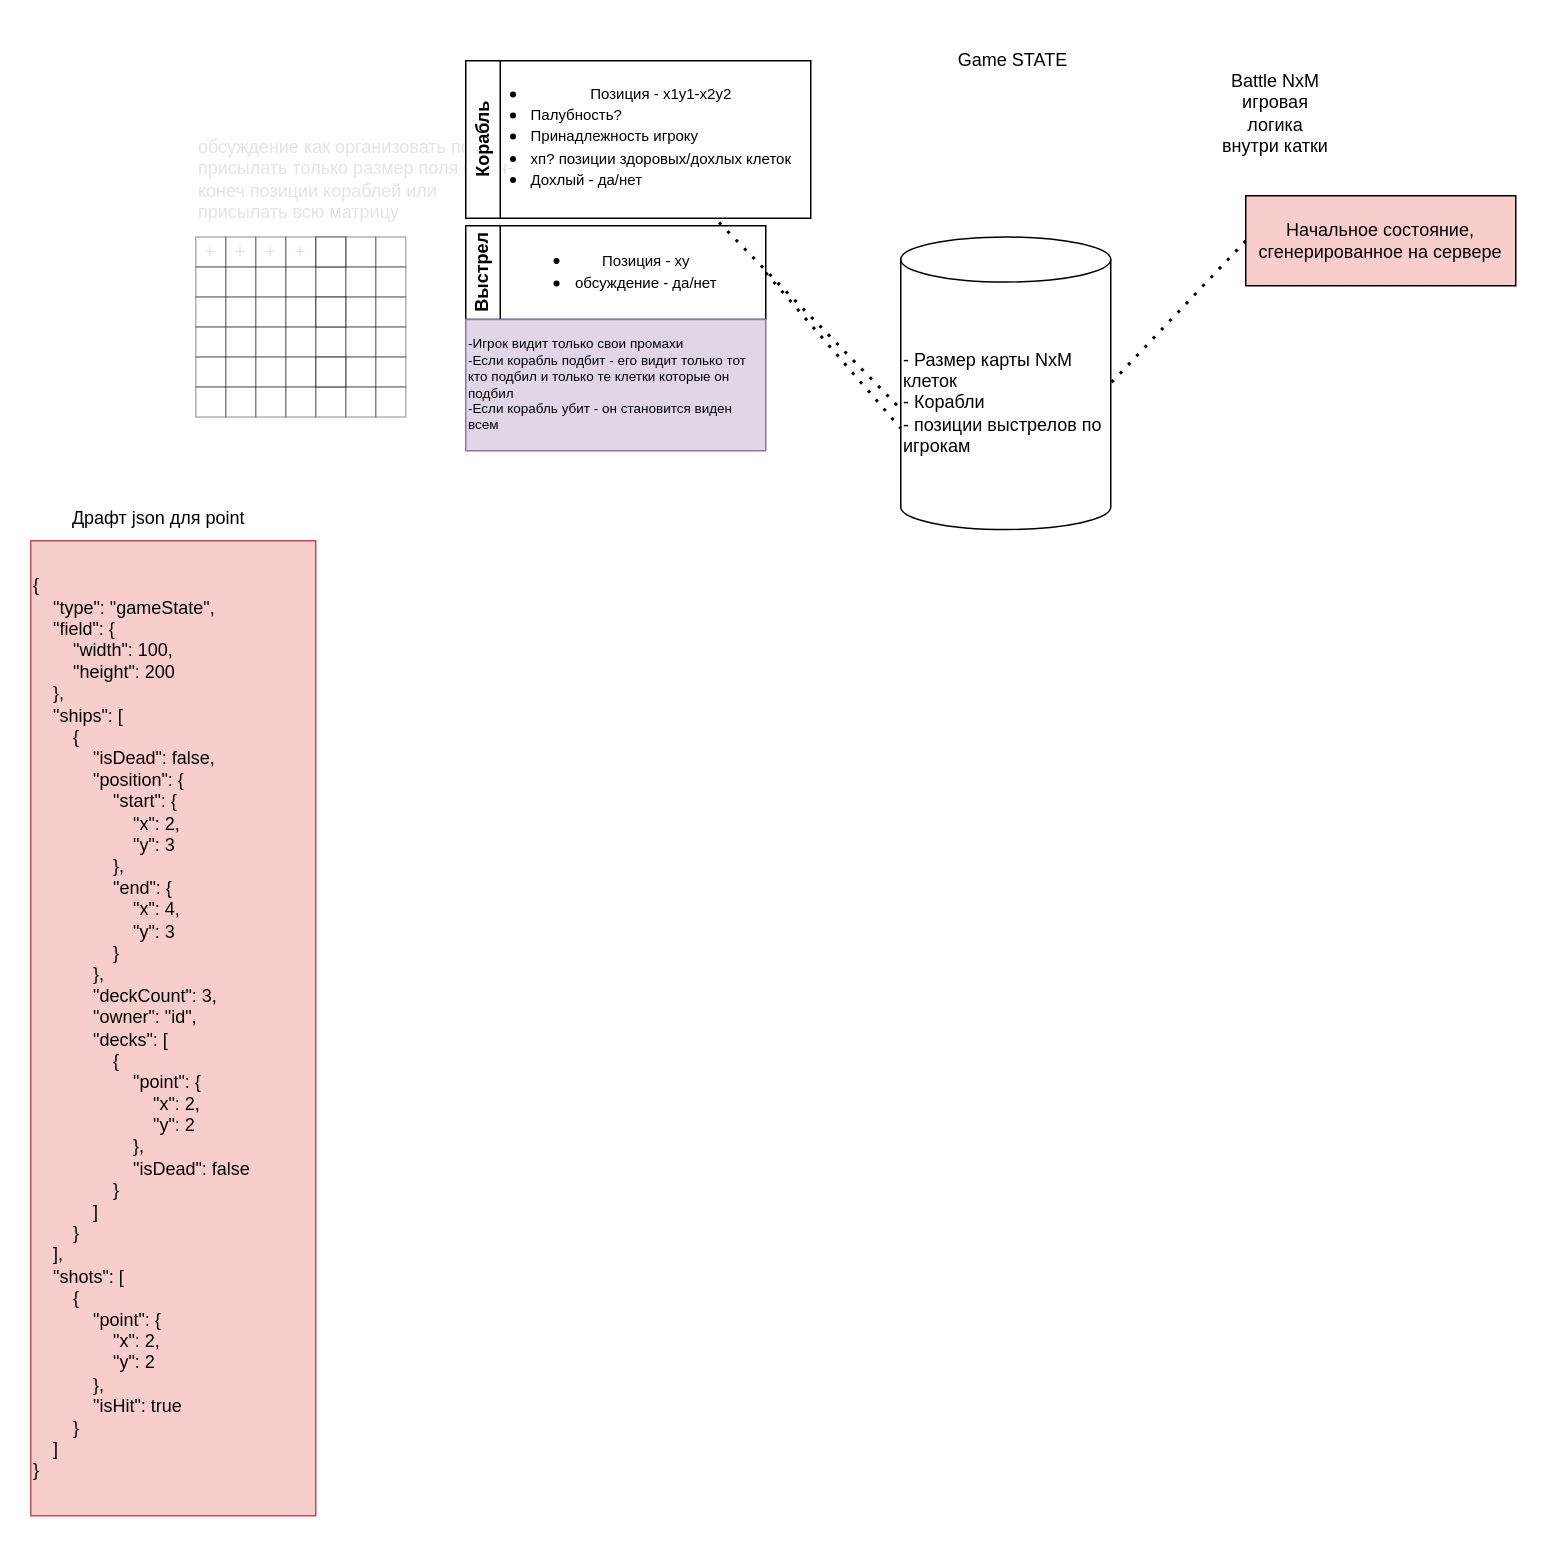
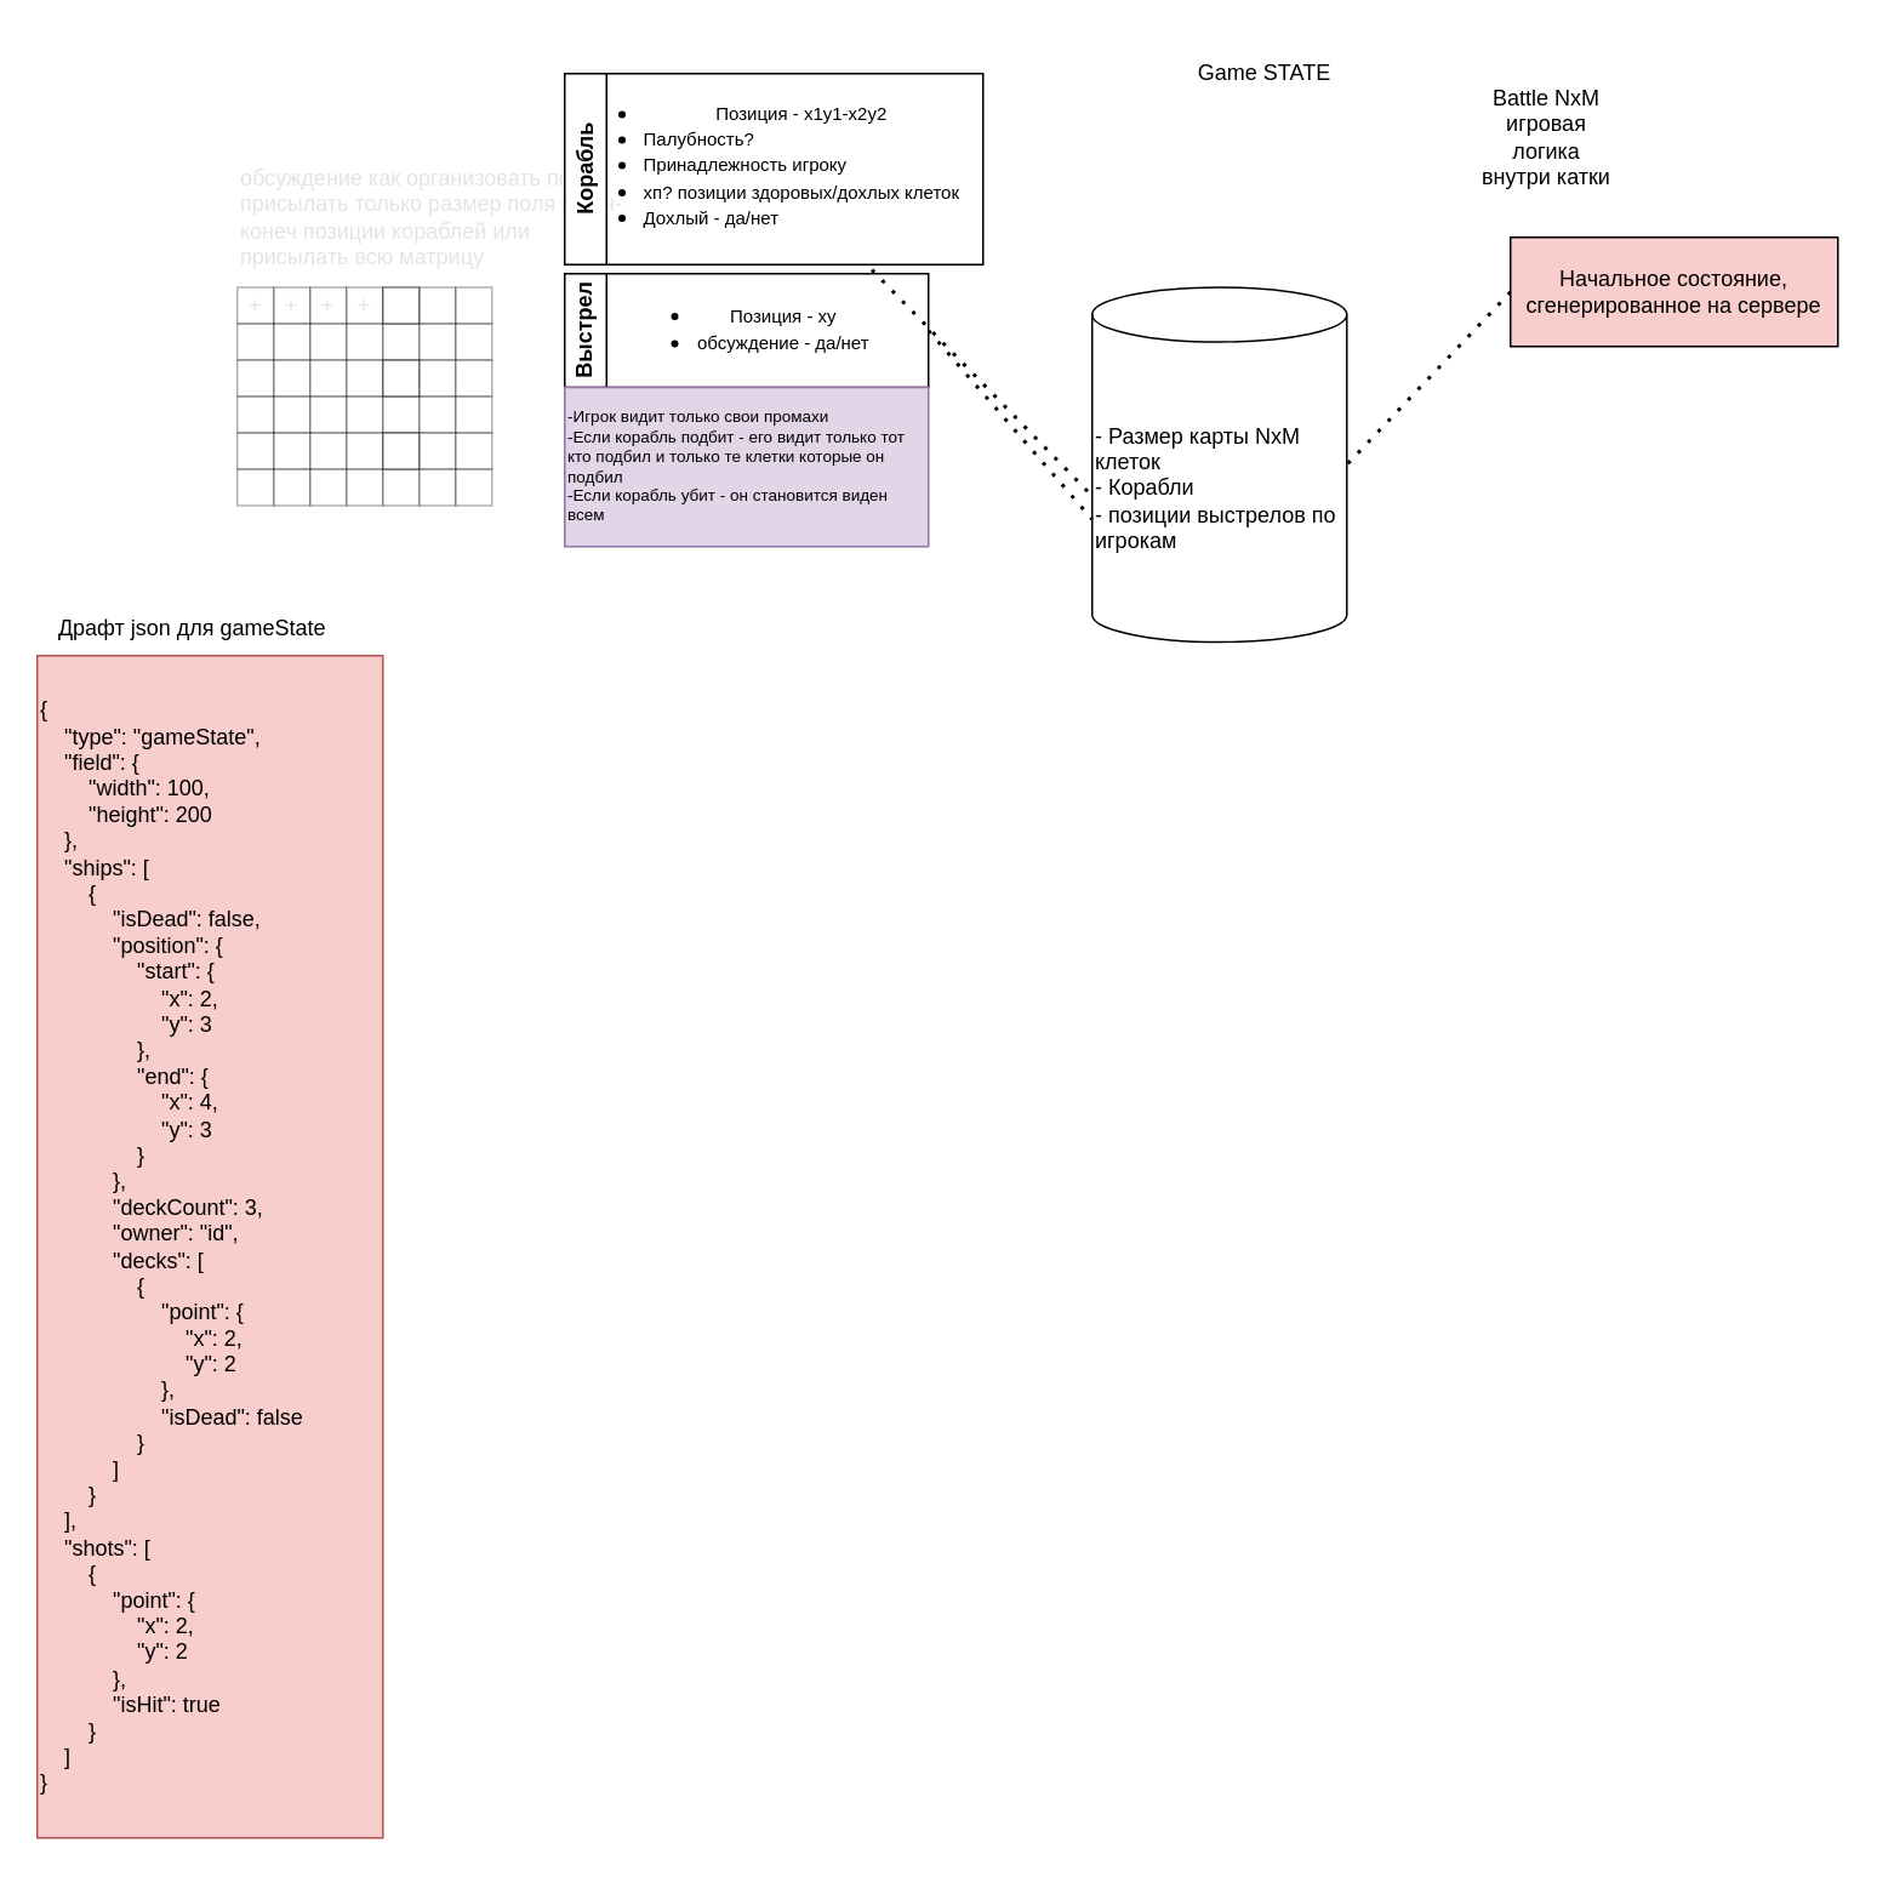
- <mxCell id="52" value="Game STATE" style="text;html=1;align=center;verticalAlign=middle;whiteSpace=wrap;rounded=0;" vertex="1" parent="1"><mxGeometry x="610" y="20" width="130" height="40" as="geometry" /></mxCell>
+ <mxCell id="52" value="Game STATE" style="text;html=1;align=center;verticalAlign=middle;whiteSpace=wrap;rounded=0;" vertex="1" parent="1"><mxGeometry x="630" y="20" width="130" height="40" as="geometry" /></mxCell>
- <mxCell id="61" value="Драфт json для point" style="text;html=1;align=center;verticalAlign=middle;resizable=0;points=[];autosize=1;strokeColor=none;fillColor=none;" vertex="1" parent="1"><mxGeometry x="20" y="330" width="170" height="30" as="geometry" /></mxCell>
+ <mxCell id="61" value="Драфт json для gameState" style="text;html=1;align=center;verticalAlign=middle;resizable=0;points=[];autosize=1;strokeColor=none;fillColor=none;" vertex="1" parent="1"><mxGeometry x="20" y="330" width="170" height="30" as="geometry" /></mxCell>
